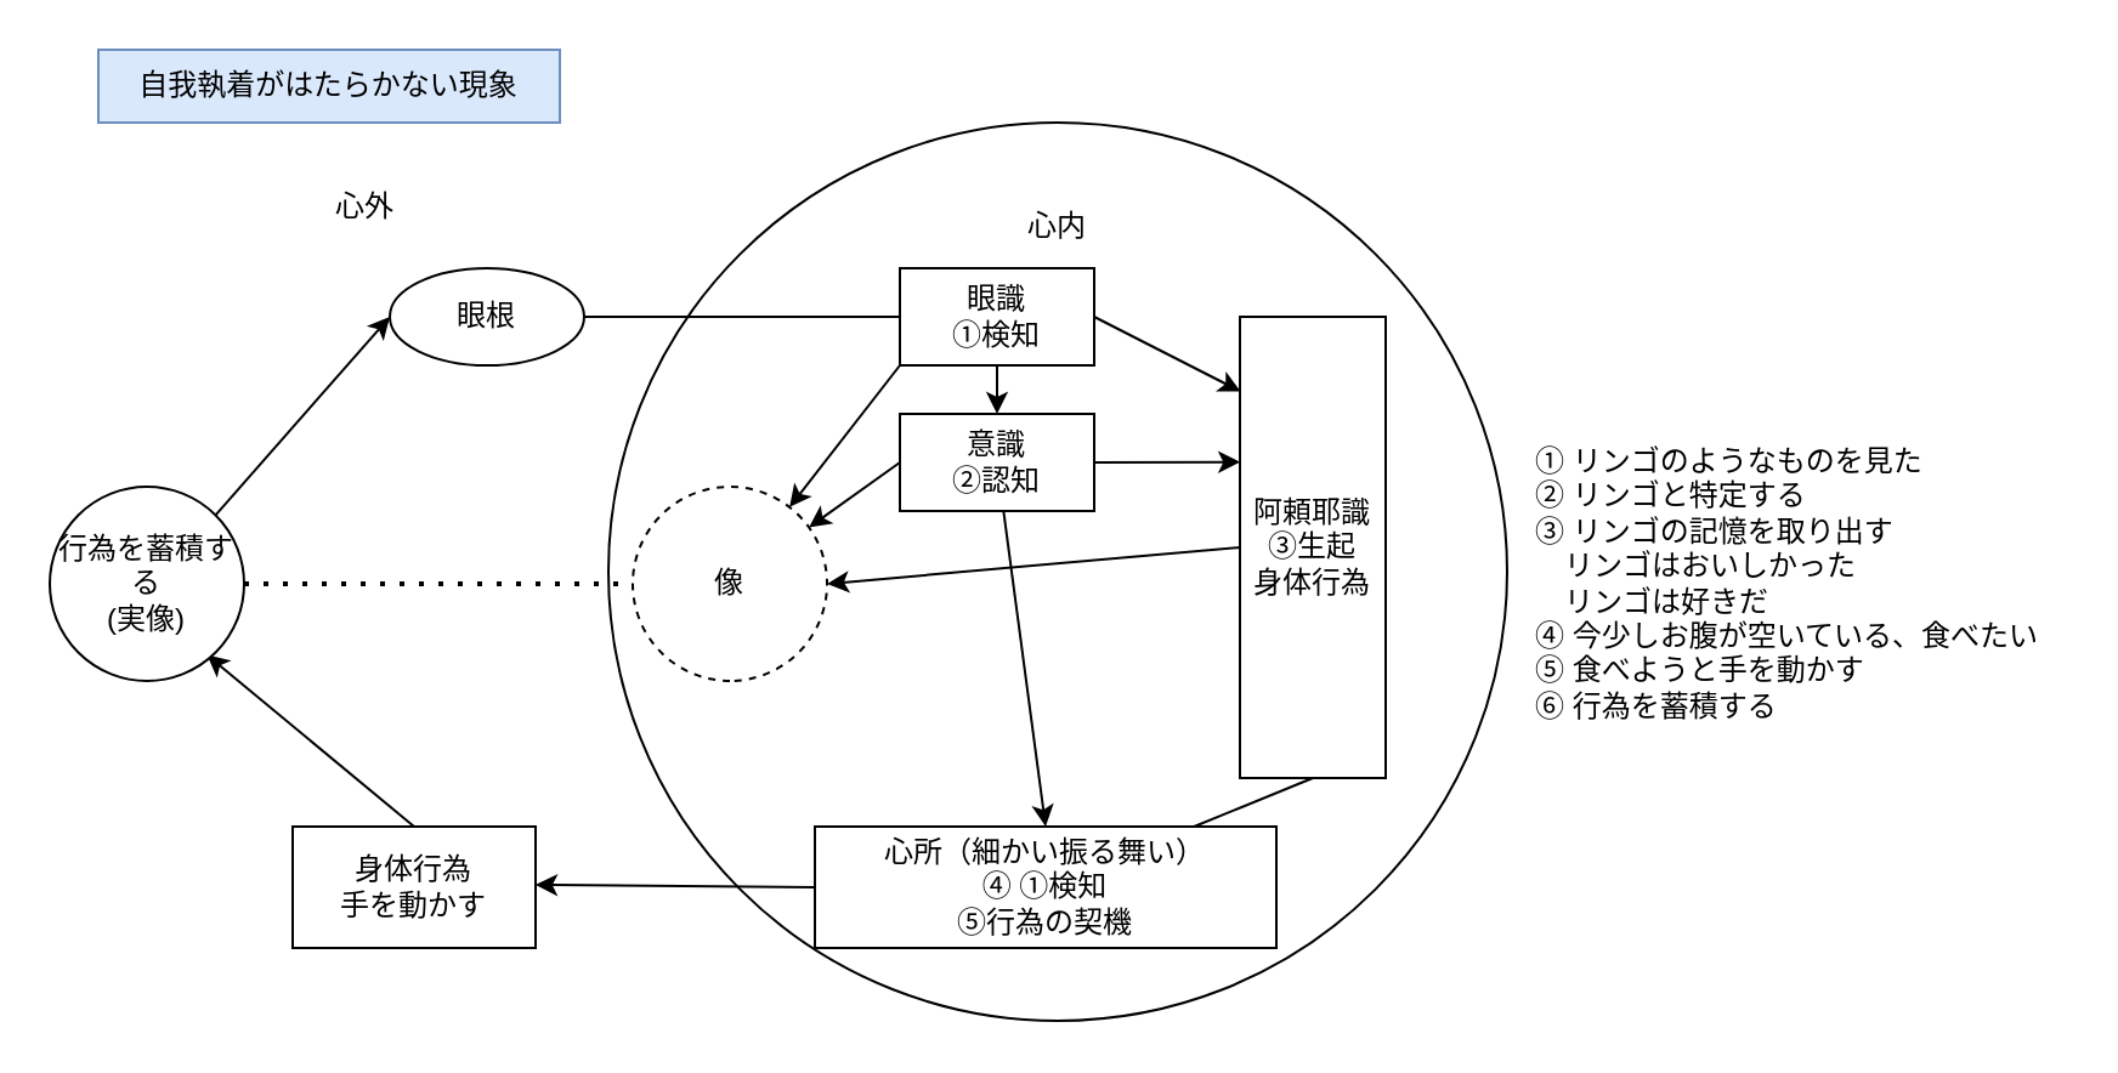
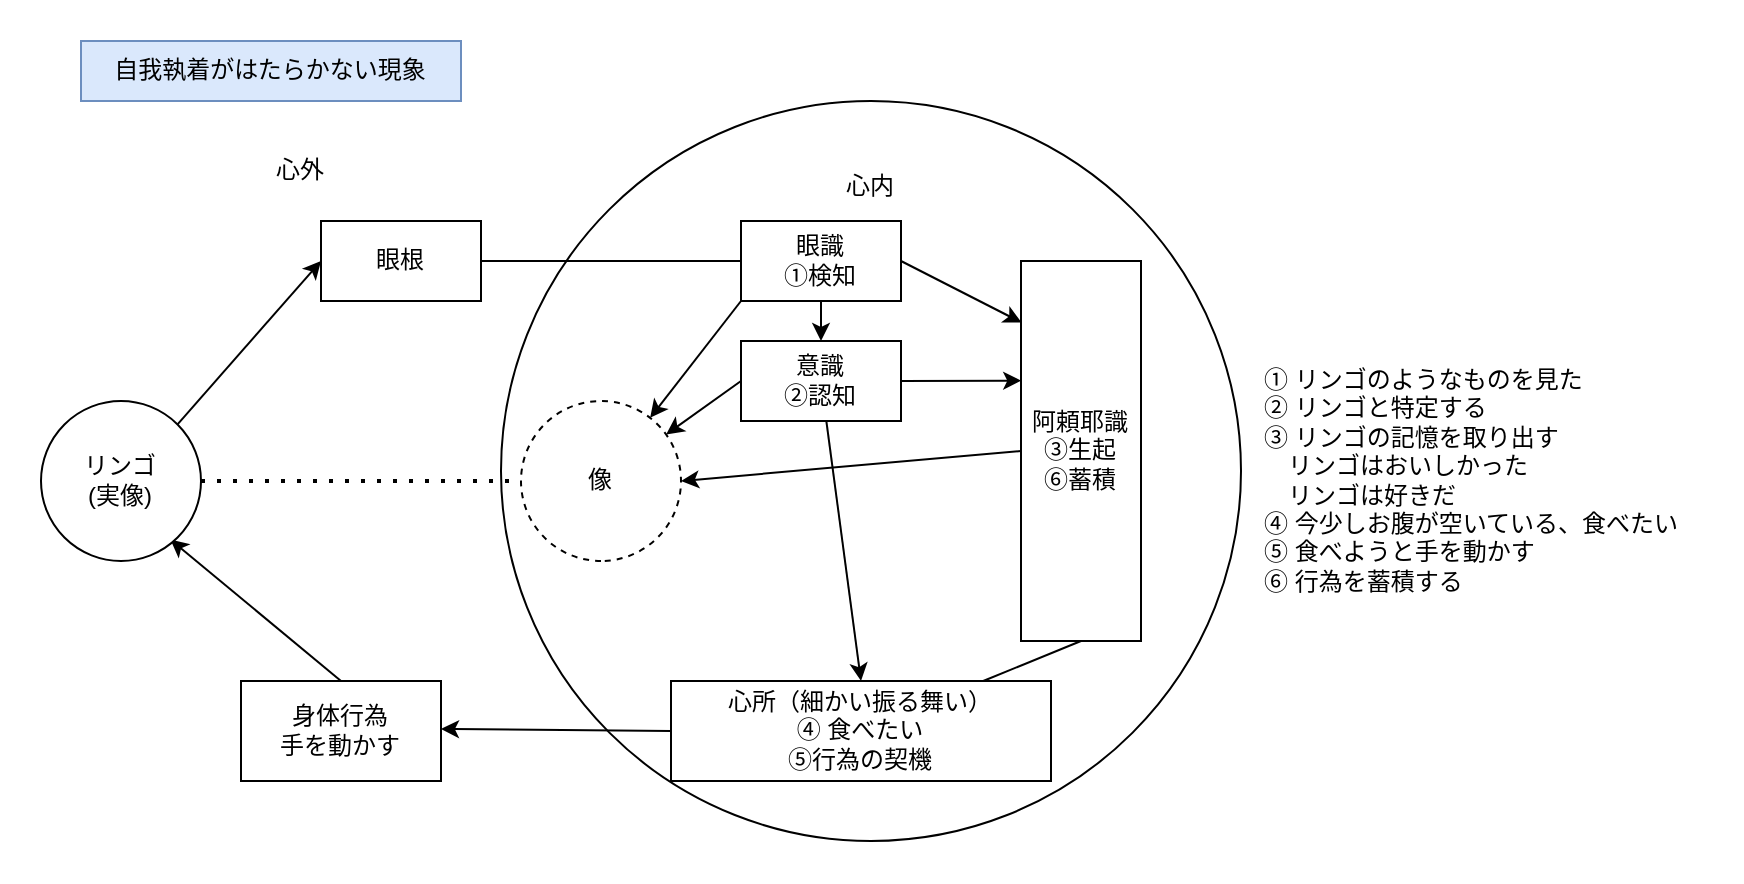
- <mxCell id="7" value="眼根" style="ellipse;whiteSpace=wrap;html=1;" parent="1" vertex="1"><mxGeometry x="160" y="110" width="80" height="40" as="geometry" /></mxCell>
+ <mxCell id="7" value="眼根" style="rounded=0;whiteSpace=wrap;html=1;" parent="1" vertex="1"><mxGeometry x="160" y="110" width="80" height="40" as="geometry" /></mxCell>
- <mxCell id="4" value="阿頼耶識&lt;div&gt;&lt;div&gt;③生起&lt;/div&gt;&lt;/div&gt;&lt;div&gt;身体行為&lt;/div&gt;" style="rounded=0;whiteSpace=wrap;html=1;" parent="1" vertex="1"><mxGeometry x="510" y="130" width="60" height="190" as="geometry" /></mxCell>
+ <mxCell id="4" value="阿頼耶識&lt;div&gt;&lt;div&gt;③生起&lt;/div&gt;&lt;/div&gt;&lt;div&gt;⑥蓄積&lt;/div&gt;" style="rounded=0;whiteSpace=wrap;html=1;" parent="1" vertex="1"><mxGeometry x="510" y="130" width="60" height="190" as="geometry" /></mxCell>
- <mxCell id="24" value="&lt;div&gt;行為を蓄積する&lt;/div&gt;(実像)" style="ellipse;whiteSpace=wrap;html=1;aspect=fixed;" parent="1" vertex="1"><mxGeometry x="20" y="200" width="80" height="80" as="geometry" /></mxCell>
+ <mxCell id="24" value="&lt;div&gt;リンゴ&lt;/div&gt;(実像)" style="ellipse;whiteSpace=wrap;html=1;aspect=fixed;" parent="1" vertex="1"><mxGeometry x="20" y="200" width="80" height="80" as="geometry" /></mxCell>
- <mxCell id="12" value="心所（細かい振る舞い）&lt;div&gt;④ ①検知&lt;/div&gt;&lt;div&gt;⑤行為の契機&lt;/div&gt;" style="rounded=0;whiteSpace=wrap;html=1;" parent="1" vertex="1"><mxGeometry x="335" y="340" width="190" height="50" as="geometry" /></mxCell>
+ <mxCell id="12" value="心所（細かい振る舞い）&lt;div&gt;④ 食べたい&lt;/div&gt;&lt;div&gt;⑤行為の契機&lt;/div&gt;" style="rounded=0;whiteSpace=wrap;html=1;" parent="1" vertex="1"><mxGeometry x="335" y="340" width="190" height="50" as="geometry" /></mxCell>
